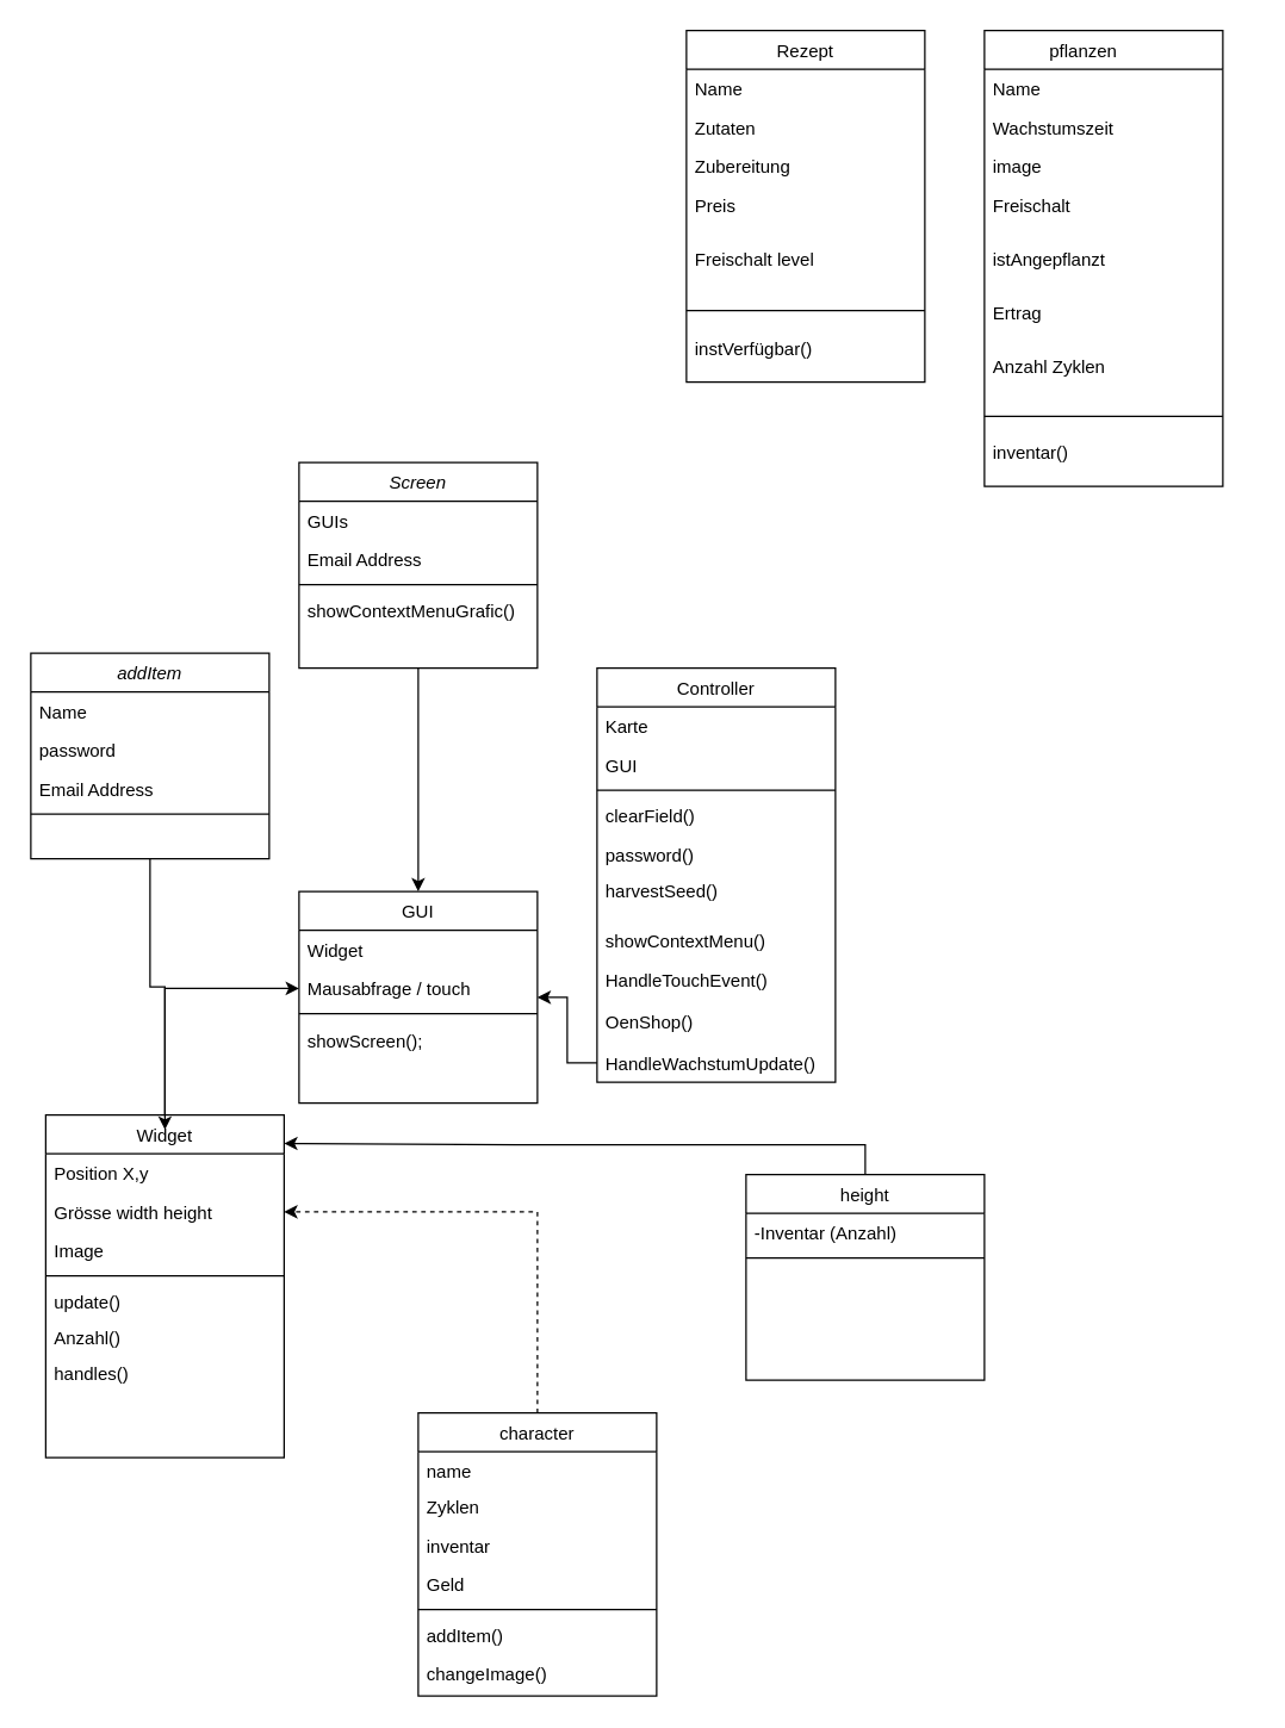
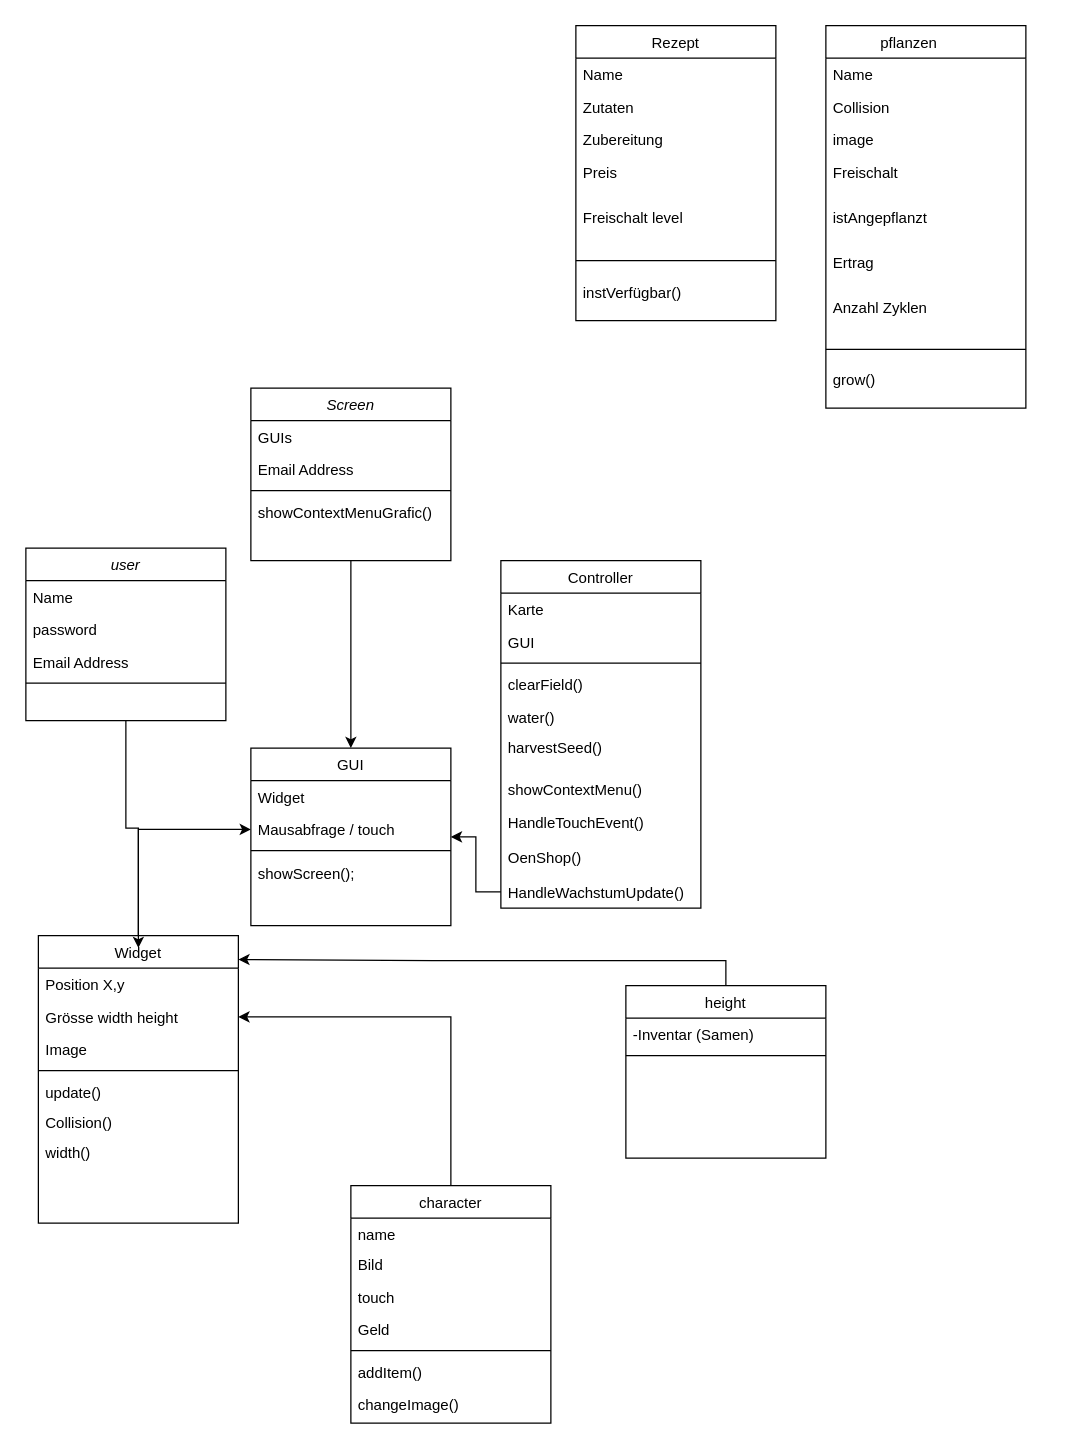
- <mxCell id="22" value="Wachstumszeit" style="text;align=left;verticalAlign=top;spacingLeft=4;spacingRight=4;overflow=hidden;rotatable=0;points=[[0,0.5],[1,0.5]];portConstraint=eastwest;rounded=0;shadow=0;html=0;" parent="20" vertex="1"><mxGeometry y="52" width="160" height="26" as="geometry" /></mxCell>
+ <mxCell id="22" value="Collision" style="text;align=left;verticalAlign=top;spacingLeft=4;spacingRight=4;overflow=hidden;rotatable=0;points=[[0,0.5],[1,0.5]];portConstraint=eastwest;rounded=0;shadow=0;html=0;" parent="20" vertex="1"><mxGeometry y="52" width="160" height="26" as="geometry" /></mxCell>
- <mxCell id="29" value="inventar()" style="text;align=left;verticalAlign=top;spacingLeft=4;spacingRight=4;overflow=hidden;rotatable=0;points=[[0,0.5],[1,0.5]];portConstraint=eastwest;rounded=0;shadow=0;html=0;" vertex="1" parent="20"><mxGeometry y="270" width="160" height="36" as="geometry" /></mxCell>
+ <mxCell id="29" value="grow()" style="text;align=left;verticalAlign=top;spacingLeft=4;spacingRight=4;overflow=hidden;rotatable=0;points=[[0,0.5],[1,0.5]];portConstraint=eastwest;rounded=0;shadow=0;html=0;" vertex="1" parent="20"><mxGeometry y="270" width="160" height="36" as="geometry" /></mxCell>
- <mxCell id="2" value="addItem" style="swimlane;fontStyle=2;align=center;verticalAlign=top;childLayout=stackLayout;horizontal=1;startSize=26;horizontalStack=0;resizeParent=1;resizeLast=0;collapsible=1;marginBottom=0;rounded=0;shadow=0;strokeWidth=1;" parent="1" vertex="1"><mxGeometry y="438" width="160" height="138" as="geometry" x="20"><mxRectangle x="230" y="140" width="160" height="26" as="alternateBounds" /></mxGeometry></mxCell>
+ <mxCell id="2" value="user" style="swimlane;fontStyle=2;align=center;verticalAlign=top;childLayout=stackLayout;horizontal=1;startSize=26;horizontalStack=0;resizeParent=1;resizeLast=0;collapsible=1;marginBottom=0;rounded=0;shadow=0;strokeWidth=1;" parent="1" vertex="1"><mxGeometry y="438" width="160" height="138" as="geometry" x="20"><mxRectangle x="230" y="140" width="160" height="26" as="alternateBounds" /></mxGeometry></mxCell>
- <mxCell id="57" value="password()&#10;" style="text;align=left;verticalAlign=top;spacingLeft=4;spacingRight=4;overflow=hidden;rotatable=0;points=[[0,0.5],[1,0.5]];portConstraint=eastwest;" vertex="1" parent="52"><mxGeometry y="112" width="160" height="28" as="geometry" /></mxCell>
+ <mxCell id="57" value="water()&#10;" style="text;align=left;verticalAlign=top;spacingLeft=4;spacingRight=4;overflow=hidden;rotatable=0;points=[[0,0.5],[1,0.5]];portConstraint=eastwest;" vertex="1" parent="52"><mxGeometry y="112" width="160" height="28" as="geometry" /></mxCell>
- <mxCell id="11" style="edgeStyle=orthogonalEdgeStyle;rounded=0;orthogonalLoop=1;jettySize=auto;html=1;exitX=0.5;exitY=0;exitDx=0;exitDy=0;entryX=1;entryY=0.5;entryDx=0;entryDy=0;dashed=1;" edge="1" parent="1" source="12" target="46"><mxGeometry relative="1" as="geometry" /></mxCell>
+ <mxCell id="11" style="edgeStyle=orthogonalEdgeStyle;rounded=0;orthogonalLoop=1;jettySize=auto;html=1;exitX=0.5;exitY=0;exitDx=0;exitDy=0;entryX=1;entryY=0.5;entryDx=0;entryDy=0;" edge="1" parent="1" source="12" target="46"><mxGeometry relative="1" as="geometry" /></mxCell>
- <mxCell id="8" value="-Inventar (Anzahl)&#10;" style="text;align=left;verticalAlign=top;spacingLeft=4;spacingRight=4;overflow=hidden;rotatable=0;points=[[0,0.5],[1,0.5]];portConstraint=eastwest;" parent="7" vertex="1"><mxGeometry y="26" width="160" height="26" as="geometry" /></mxCell>
+ <mxCell id="8" value="-Inventar (Samen)&#10;" style="text;align=left;verticalAlign=top;spacingLeft=4;spacingRight=4;overflow=hidden;rotatable=0;points=[[0,0.5],[1,0.5]];portConstraint=eastwest;" parent="7" vertex="1"><mxGeometry y="26" width="160" height="26" as="geometry" /></mxCell>
- <mxCell id="50" value="Anzahl()&#10;" style="text;align=left;verticalAlign=top;spacingLeft=4;spacingRight=4;overflow=hidden;rotatable=0;points=[[0,0.5],[1,0.5]];portConstraint=eastwest;" vertex="1" parent="44"><mxGeometry y="136" width="160" height="24" as="geometry" /></mxCell>
+ <mxCell id="50" value="Collision()&#10;" style="text;align=left;verticalAlign=top;spacingLeft=4;spacingRight=4;overflow=hidden;rotatable=0;points=[[0,0.5],[1,0.5]];portConstraint=eastwest;" vertex="1" parent="44"><mxGeometry y="136" width="160" height="24" as="geometry" /></mxCell>
- <mxCell id="51" value="handles()&#10;" style="text;align=left;verticalAlign=top;spacingLeft=4;spacingRight=4;overflow=hidden;rotatable=0;points=[[0,0.5],[1,0.5]];portConstraint=eastwest;" vertex="1" parent="44"><mxGeometry y="160" width="160" height="24" as="geometry" /></mxCell>
+ <mxCell id="51" value="width()&#10;" style="text;align=left;verticalAlign=top;spacingLeft=4;spacingRight=4;overflow=hidden;rotatable=0;points=[[0,0.5],[1,0.5]];portConstraint=eastwest;" vertex="1" parent="44"><mxGeometry y="160" width="160" height="24" as="geometry" /></mxCell>
- <mxCell id="14" value="Zyklen" style="text;align=left;verticalAlign=top;spacingLeft=4;spacingRight=4;overflow=hidden;rotatable=0;points=[[0,0.5],[1,0.5]];portConstraint=eastwest;" vertex="1" parent="12"><mxGeometry y="50" width="160" height="26" as="geometry" /></mxCell>
+ <mxCell id="14" value="Bild" style="text;align=left;verticalAlign=top;spacingLeft=4;spacingRight=4;overflow=hidden;rotatable=0;points=[[0,0.5],[1,0.5]];portConstraint=eastwest;" vertex="1" parent="12"><mxGeometry y="50" width="160" height="26" as="geometry" /></mxCell>
- <mxCell id="15" value="inventar" style="text;align=left;verticalAlign=top;spacingLeft=4;spacingRight=4;overflow=hidden;rotatable=0;points=[[0,0.5],[1,0.5]];portConstraint=eastwest;" vertex="1" parent="12"><mxGeometry y="76" width="160" height="26" as="geometry" /></mxCell>
+ <mxCell id="15" value="touch" style="text;align=left;verticalAlign=top;spacingLeft=4;spacingRight=4;overflow=hidden;rotatable=0;points=[[0,0.5],[1,0.5]];portConstraint=eastwest;" vertex="1" parent="12"><mxGeometry y="76" width="160" height="26" as="geometry" /></mxCell>
